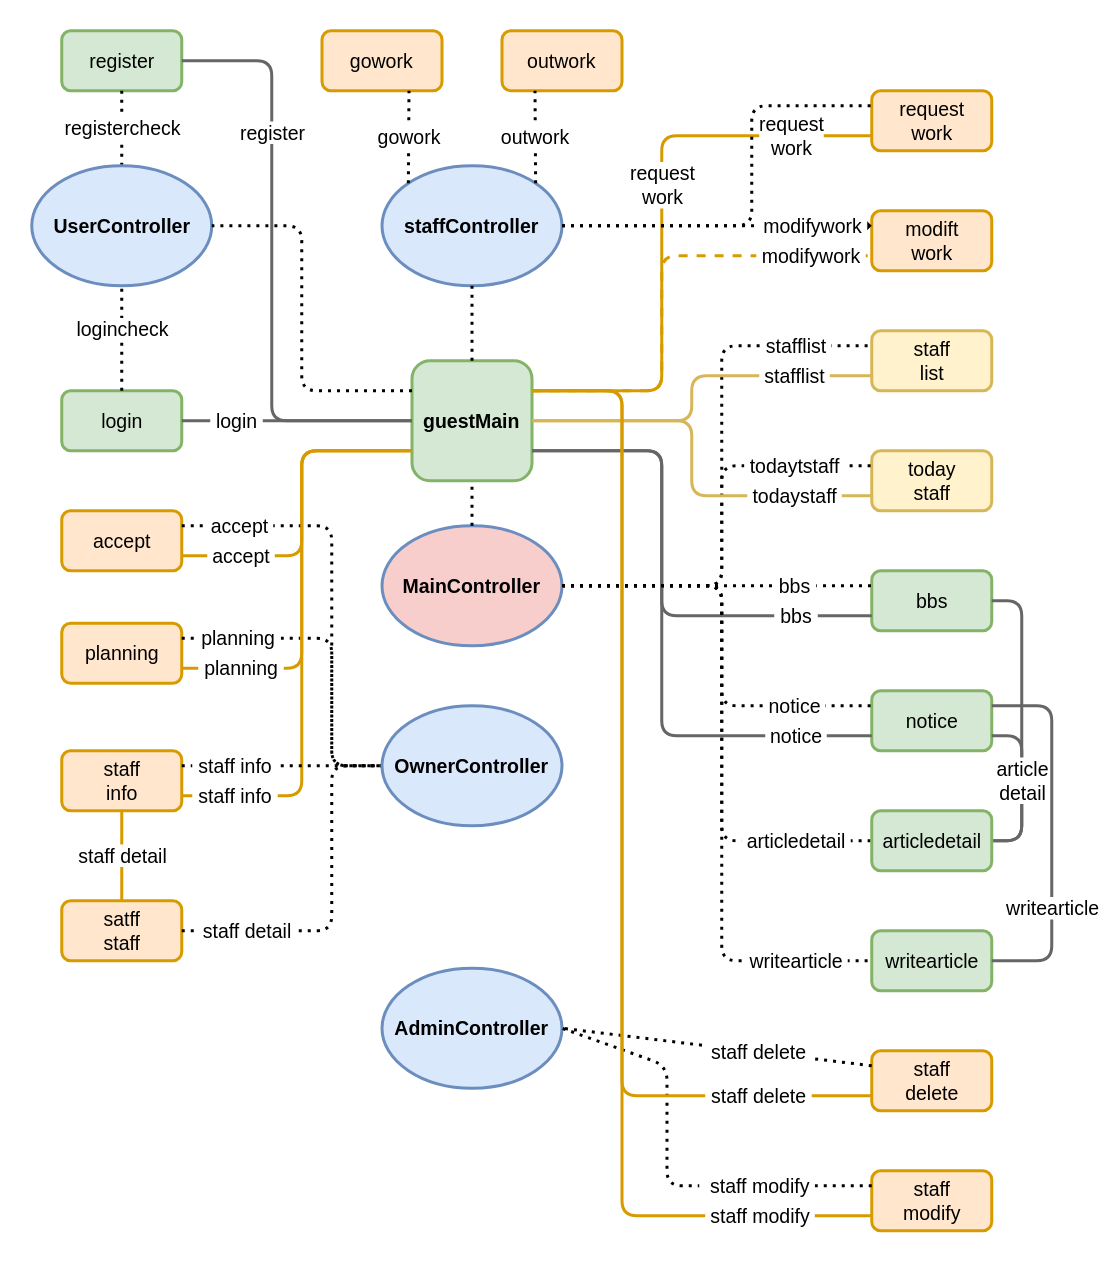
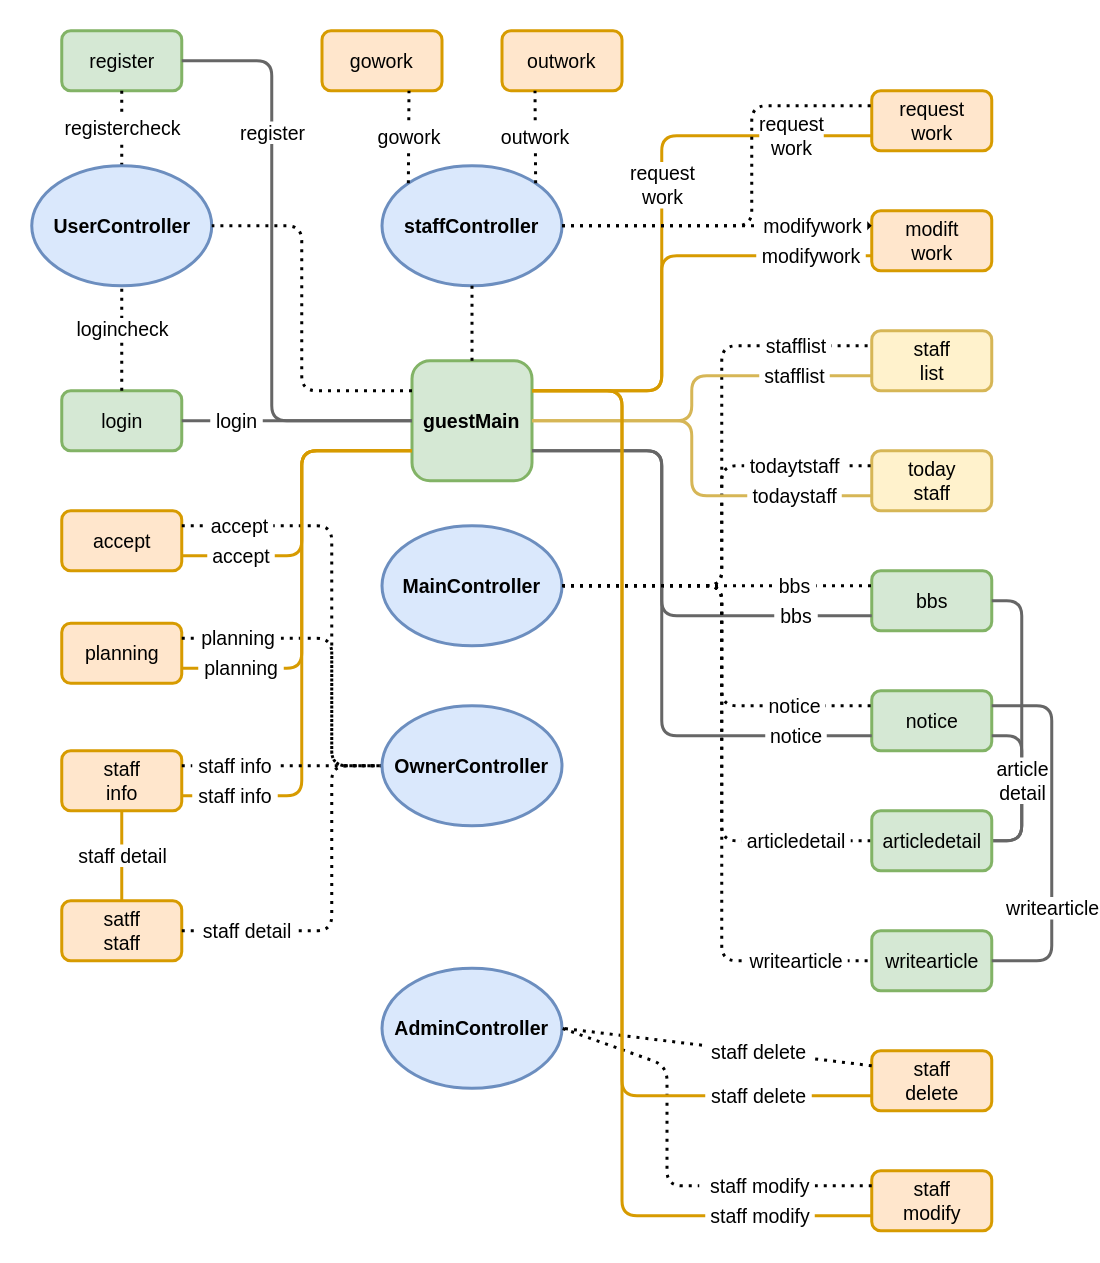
- <mxCell id="29" value="&amp;nbsp;modifywork&amp;nbsp;" style="endArrow=none;html=1;strokeWidth=2;exitX=1;exitY=0.25;exitDx=0;exitDy=0;entryX=0;entryY=0.75;entryDx=0;entryDy=0;fillColor=#ffe6cc;strokeColor=#d79b00;fontStyle=0;fontSize=13;dashed=1;" parent="1" source="5" target="26" edge="1"><mxGeometry x="0.742" width="50" height="50" relative="1" as="geometry"><mxPoint x="460.5" y="24" as="sourcePoint" /><mxPoint x="510.5" y="-26" as="targetPoint" /><Array as="points"><mxPoint x="440.5" y="260" /><mxPoint x="440.5" y="170" /></Array><mxPoint as="offset" /></mxGeometry></mxCell>
+ <mxCell id="29" value="&amp;nbsp;modifywork&amp;nbsp;" style="endArrow=none;html=1;strokeWidth=2;exitX=1;exitY=0.25;exitDx=0;exitDy=0;entryX=0;entryY=0.75;entryDx=0;entryDy=0;fillColor=#ffe6cc;strokeColor=#d79b00;fontStyle=0;fontSize=13;" parent="1" source="5" target="26" edge="1"><mxGeometry x="0.742" width="50" height="50" relative="1" as="geometry"><mxPoint x="460.5" y="24" as="sourcePoint" /><mxPoint x="510.5" y="-26" as="targetPoint" /><Array as="points"><mxPoint x="440.5" y="260" /><mxPoint x="440.5" y="170" /></Array><mxPoint as="offset" /></mxGeometry></mxCell>
- <mxCell id="36" value="" style="endArrow=none;dashed=1;html=1;strokeWidth=2;entryX=0.5;entryY=1;entryDx=0;entryDy=0;exitX=0.5;exitY=0;exitDx=0;exitDy=0;dashPattern=1 2;fontStyle=0;fontSize=13;" parent="1" source="35" target="5" edge="1"><mxGeometry width="50" height="50" relative="1" as="geometry"><mxPoint x="-9.5" y="570" as="sourcePoint" /><mxPoint x="40.5" y="520" as="targetPoint" /></mxGeometry></mxCell>
- <mxCell id="35" value="MainController" style="ellipse;whiteSpace=wrap;html=1;fillColor=#f8cecc;strokeColor=#6c8ebf;strokeWidth=2;fontStyle=1;fontSize=13;" parent="1" vertex="1"><mxGeometry x="254" y="350" width="120" height="80" as="geometry" /></mxCell>
+ <mxCell id="35" value="MainController" style="ellipse;whiteSpace=wrap;html=1;fillColor=#dae8fc;strokeColor=#6c8ebf;strokeWidth=2;fontStyle=1;fontSize=13;" parent="1" vertex="1"><mxGeometry x="254" y="350" width="120" height="80" as="geometry" /></mxCell>
